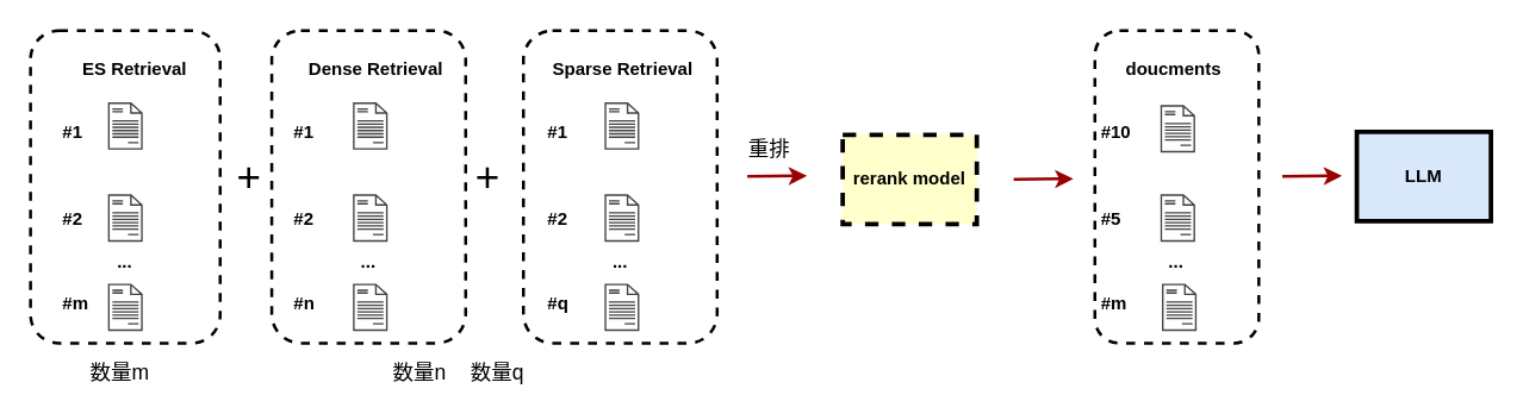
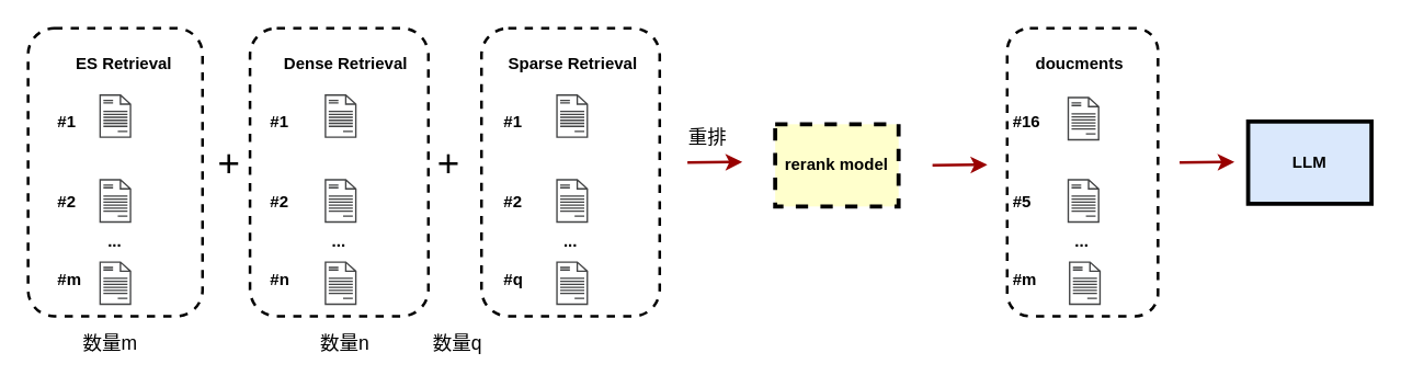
- <mxCell id="22" value="&lt;div style=&quot;&quot;&gt;&lt;b style=&quot;background-color: initial;&quot;&gt;&amp;nbsp; &amp;nbsp; &amp;nbsp;doucments&amp;nbsp; &amp;nbsp; &amp;nbsp;&amp;nbsp;&lt;/b&gt;&lt;/div&gt;&lt;div&gt;&lt;b&gt;&lt;br&gt;&lt;/b&gt;&lt;div&gt;&lt;b style=&quot;background-color: initial;&quot;&gt;&lt;br&gt;&lt;/b&gt;&lt;/div&gt;&lt;div style=&quot;text-align: left;&quot;&gt;&lt;b style=&quot;background-color: initial;&quot;&gt;#10&lt;/b&gt;&lt;br&gt;&lt;/div&gt;&lt;div style=&quot;text-align: left;&quot;&gt;&lt;b style=&quot;background-color: initial;&quot;&gt;&lt;br&gt;&lt;/b&gt;&lt;/div&gt;&lt;div style=&quot;text-align: left;&quot;&gt;&lt;b style=&quot;background-color: initial;&quot;&gt;&lt;br&gt;&lt;/b&gt;&lt;/div&gt;&lt;div&gt;&lt;b&gt;&lt;br&gt;&lt;/b&gt;&lt;/div&gt;&lt;div style=&quot;text-align: left;&quot;&gt;&lt;b&gt;#5&lt;/b&gt;&lt;/div&gt;&lt;div&gt;&lt;b&gt;&lt;br&gt;&lt;/b&gt;&lt;/div&gt;&lt;div&gt;&lt;b&gt;...&lt;/b&gt;&lt;/div&gt;&lt;div&gt;&lt;b&gt;&lt;br&gt;&lt;/b&gt;&lt;/div&gt;&lt;div style=&quot;text-align: left;&quot;&gt;&lt;b&gt;#m&lt;/b&gt;&lt;/div&gt;&lt;/div&gt;" style="rounded=1;whiteSpace=wrap;html=1;strokeWidth=2;dashed=1;align=center;" vertex="1" parent="1"><mxGeometry x="734.24" y="20" width="110" height="210" as="geometry" /></mxCell>
+ <mxCell id="22" value="&lt;div style=&quot;&quot;&gt;&lt;b style=&quot;background-color: initial;&quot;&gt;&amp;nbsp; &amp;nbsp; &amp;nbsp;doucments&amp;nbsp; &amp;nbsp; &amp;nbsp;&amp;nbsp;&lt;/b&gt;&lt;/div&gt;&lt;div&gt;&lt;b&gt;&lt;br&gt;&lt;/b&gt;&lt;div&gt;&lt;b style=&quot;background-color: initial;&quot;&gt;&lt;br&gt;&lt;/b&gt;&lt;/div&gt;&lt;div style=&quot;text-align: left;&quot;&gt;&lt;b style=&quot;background-color: initial;&quot;&gt;#16&lt;/b&gt;&lt;br&gt;&lt;/div&gt;&lt;div style=&quot;text-align: left;&quot;&gt;&lt;b style=&quot;background-color: initial;&quot;&gt;&lt;br&gt;&lt;/b&gt;&lt;/div&gt;&lt;div style=&quot;text-align: left;&quot;&gt;&lt;b style=&quot;background-color: initial;&quot;&gt;&lt;br&gt;&lt;/b&gt;&lt;/div&gt;&lt;div&gt;&lt;b&gt;&lt;br&gt;&lt;/b&gt;&lt;/div&gt;&lt;div style=&quot;text-align: left;&quot;&gt;&lt;b&gt;#5&lt;/b&gt;&lt;/div&gt;&lt;div&gt;&lt;b&gt;&lt;br&gt;&lt;/b&gt;&lt;/div&gt;&lt;div&gt;&lt;b&gt;...&lt;/b&gt;&lt;/div&gt;&lt;div&gt;&lt;b&gt;&lt;br&gt;&lt;/b&gt;&lt;/div&gt;&lt;div style=&quot;text-align: left;&quot;&gt;&lt;b&gt;#m&lt;/b&gt;&lt;/div&gt;&lt;/div&gt;" style="rounded=1;whiteSpace=wrap;html=1;strokeWidth=2;dashed=1;align=center;" vertex="1" parent="1"><mxGeometry x="734.24" y="20" width="110" height="210" as="geometry" /></mxCell>
- <mxCell id="15" value="数量n" style="text;spacingTop=-5;align=center;strokeWidth=3;fontSize=14;" vertex="1" parent="1"><mxGeometry x="266.37" y="240" width="30" height="20" as="geometry" /></mxCell>
+ <mxCell id="15" value="数量n" style="text;spacingTop=-5;align=center;strokeWidth=3;fontSize=14;" vertex="1" parent="1"><mxGeometry x="236.37" y="240" width="30" height="20" as="geometry" /></mxCell>
